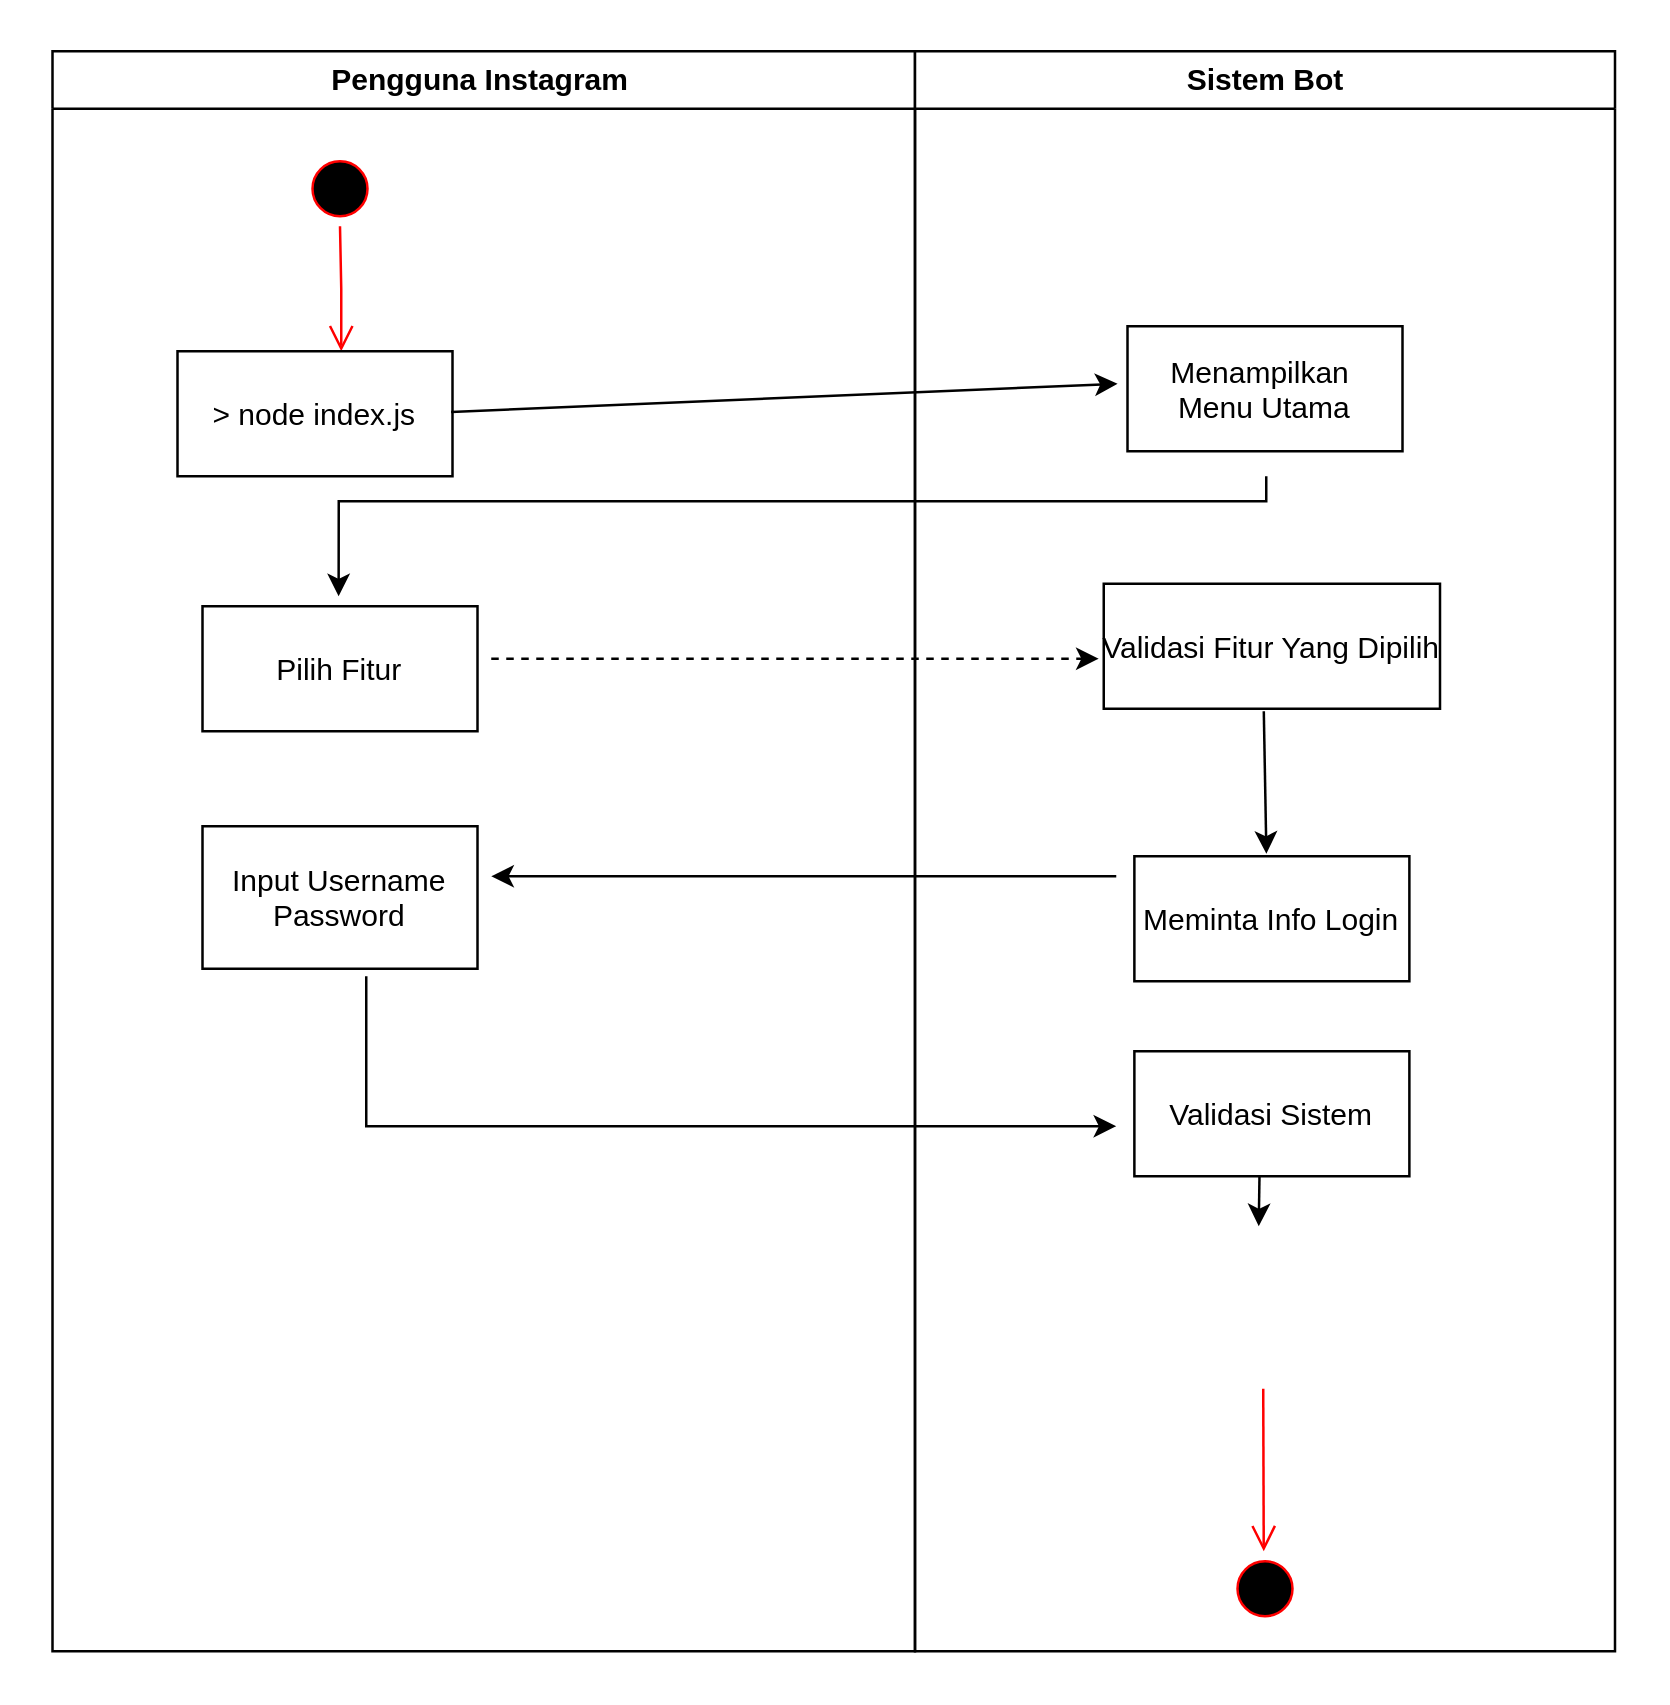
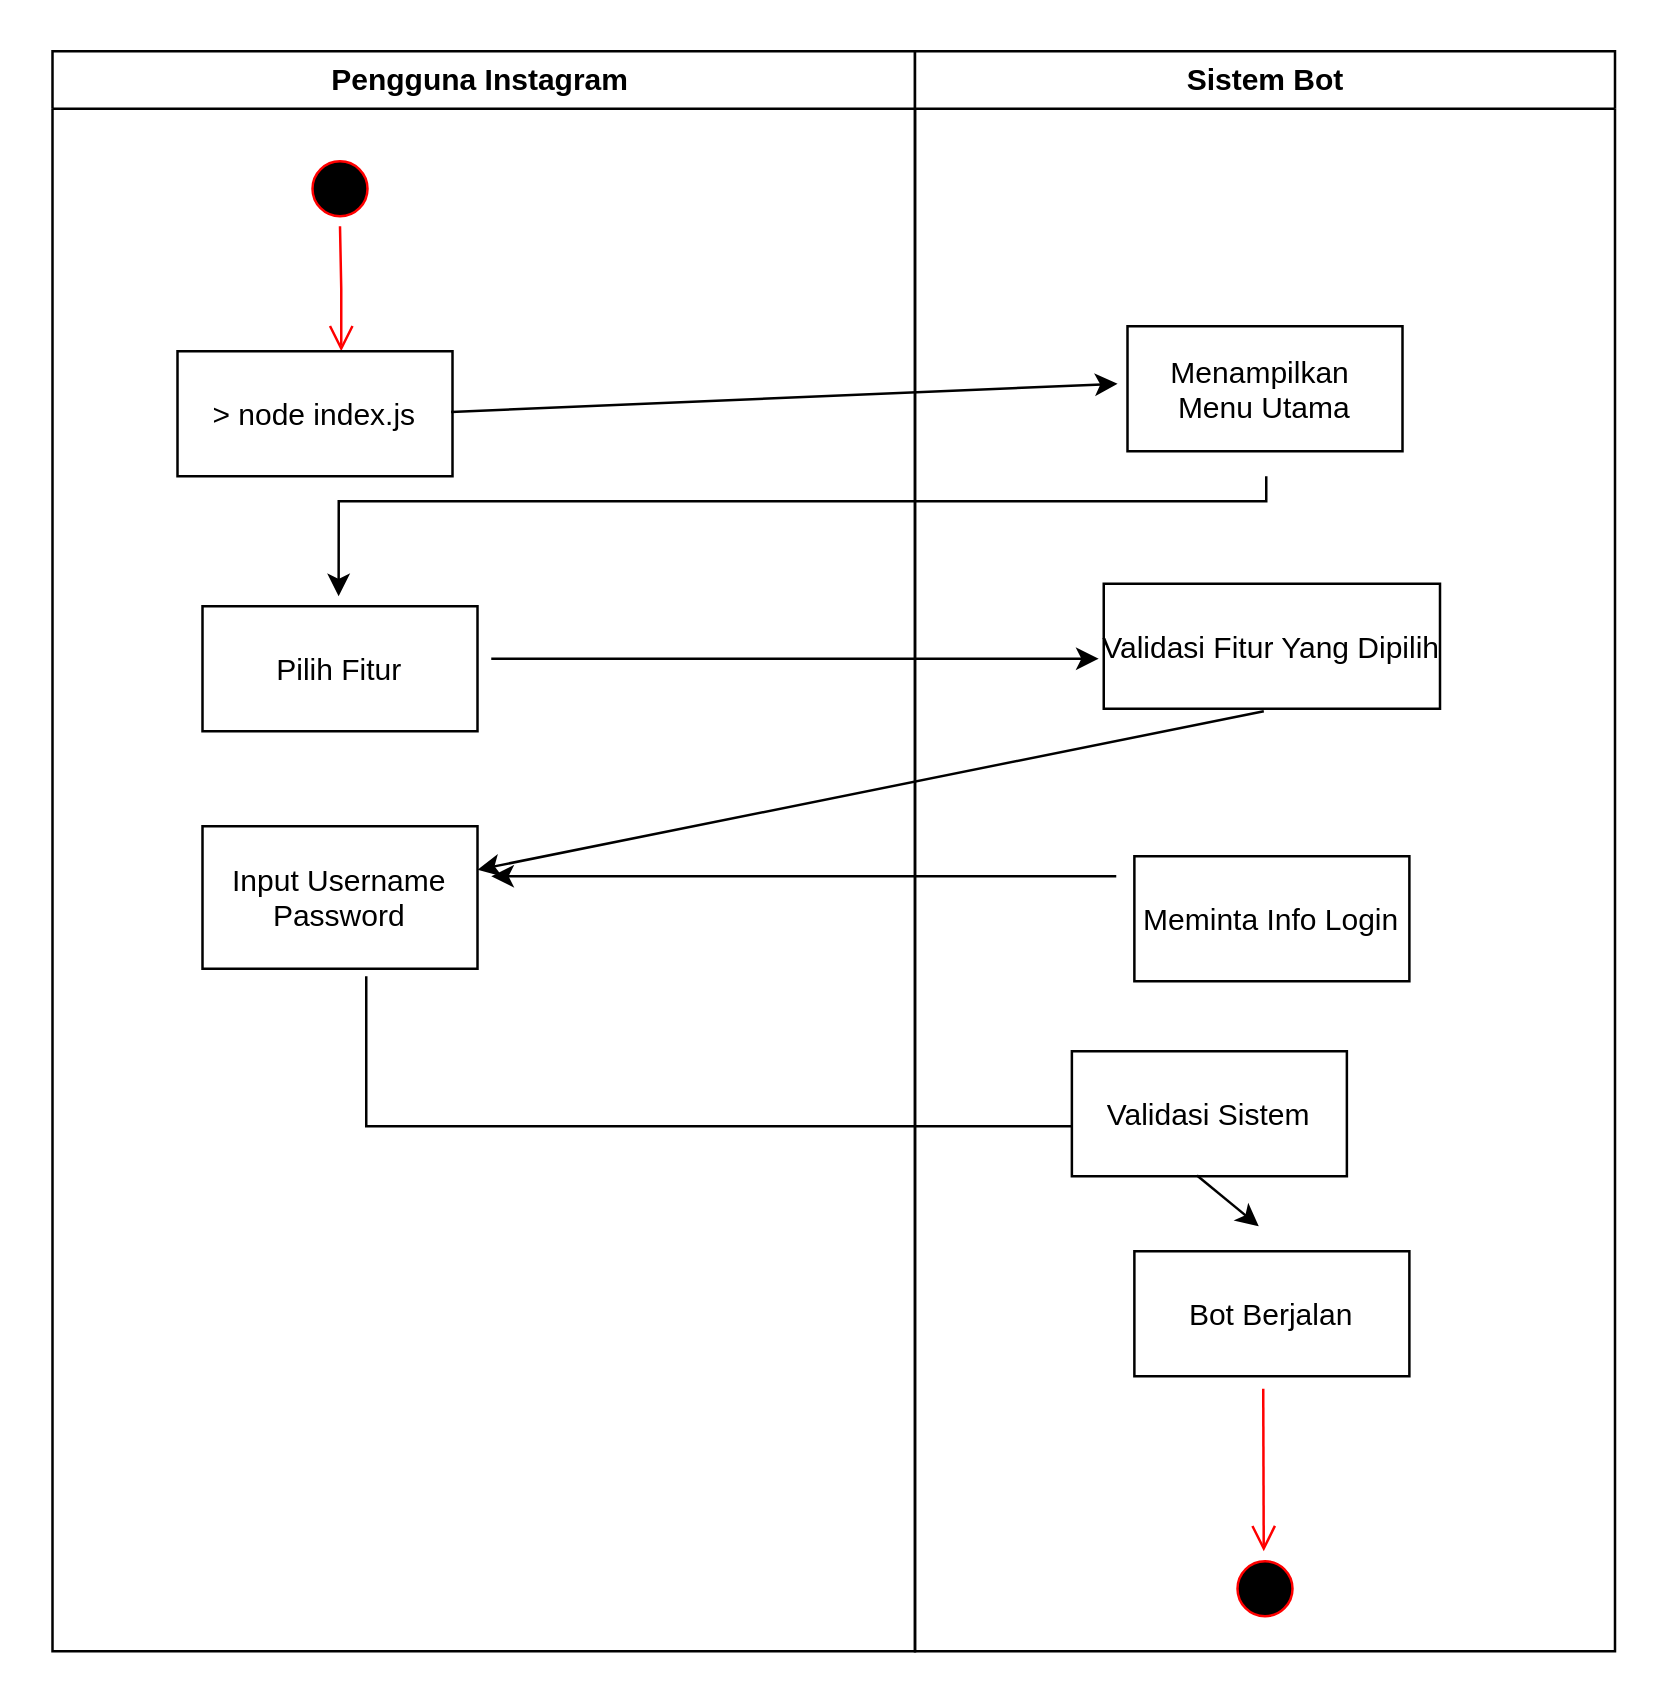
- <mxCell id="21" value="" style="endArrow=classic;html=1;rounded=0;exitX=1.05;exitY=0.42;exitDx=0;exitDy=0;exitPerimeter=0;entryX=-0.015;entryY=0.6;entryDx=0;entryDy=0;entryPerimeter=0;dashed=1;" edge="1" parent="1" source="6" target="11"><mxGeometry width="50" height="50" relative="1" as="geometry"><mxPoint x="286" y="340" as="sourcePoint" /><mxPoint x="436" y="250" as="targetPoint" /></mxGeometry></mxCell>
+ <mxCell id="21" value="" style="endArrow=classic;html=1;rounded=0;exitX=1.05;exitY=0.42;exitDx=0;exitDy=0;exitPerimeter=0;entryX=-0.015;entryY=0.6;entryDx=0;entryDy=0;entryPerimeter=0;" edge="1" parent="1" source="6" target="11"><mxGeometry width="50" height="50" relative="1" as="geometry"><mxPoint x="286" y="340" as="sourcePoint" /><mxPoint x="436" y="250" as="targetPoint" /></mxGeometry></mxCell>
- <mxCell id="14" value="" style="endArrow=classic;html=1;rounded=0;exitX=0.476;exitY=1.02;exitDx=0;exitDy=0;exitPerimeter=0;entryX=0.48;entryY=-0.02;entryDx=0;entryDy=0;entryPerimeter=0;" edge="1" parent="9" source="11" target="12"><mxGeometry width="50" height="50" relative="1" as="geometry"><mxPoint x="-79.5" y="342" as="sourcePoint" /><mxPoint x="-29.5" y="292" as="targetPoint" /></mxGeometry></mxCell>
+ <mxCell id="14" value="" style="endArrow=classic;html=1;rounded=0;exitX=0.476;exitY=1.02;exitDx=0;exitDy=0;exitPerimeter=0;" edge="1" parent="9" source="11" target="8"><mxGeometry width="50" height="50" relative="1" as="geometry"><mxPoint x="-79.5" y="342" as="sourcePoint" /><mxPoint x="-29.5" y="292" as="targetPoint" /></mxGeometry></mxCell>
- <mxCell id="13" value="Validasi Sistem" style="" parent="9" vertex="1"><mxGeometry x="87.75" y="400" width="110" height="50" as="geometry" /></mxCell>
+ <mxCell id="13" value="Validasi Sistem" style="" parent="9" vertex="1"><mxGeometry x="62.75" y="400" width="110" height="50" as="geometry" /></mxCell>
+ <mxCell id="15" value="Bot Berjalan" style="" vertex="1" parent="9"><mxGeometry x="87.75" y="480" width="110" height="50" as="geometry" /></mxCell>
